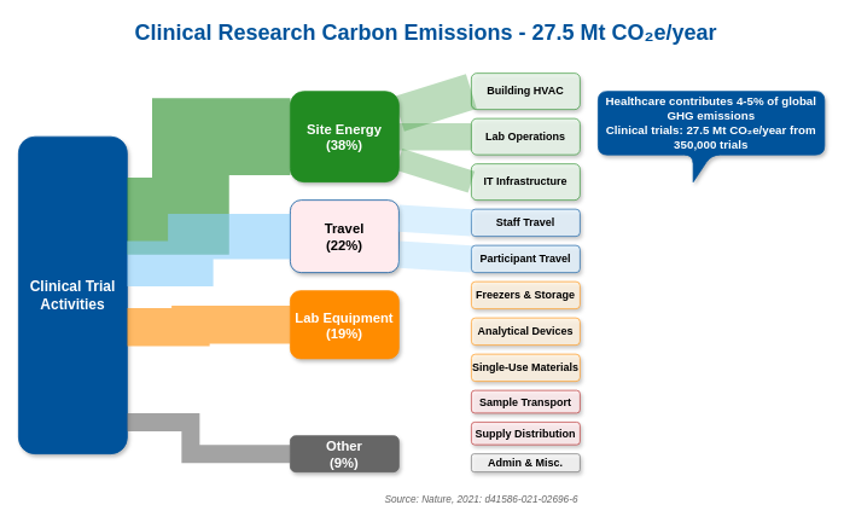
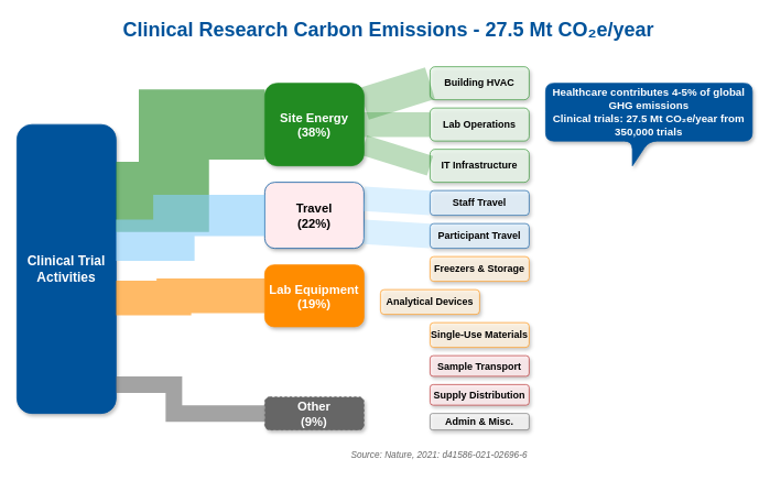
- <mxCell id="18" value="&lt;font style=&quot;font-size: 12px;&quot; face=&quot;Arial&quot;&gt;&lt;b&gt;Analytical Devices&lt;/b&gt;&lt;/font&gt;" style="rounded=1;whiteSpace=wrap;html=1;fillColor=#FFF3E0;strokeColor=#FF8C00;fontColor=#000000;opacity=80;shadow=1;" parent="1" vertex="1"><mxGeometry x="520" y="350" width="120" height="30" as="geometry" /></mxCell>
+ <mxCell id="18" value="&lt;font style=&quot;font-size: 12px;&quot; face=&quot;Arial&quot;&gt;&lt;b&gt;Analytical Devices&lt;/b&gt;&lt;/font&gt;" style="rounded=1;whiteSpace=wrap;html=1;fillColor=#FFF3E0;strokeColor=#FF8C00;fontColor=#000000;opacity=80;shadow=1;" parent="1" vertex="1"><mxGeometry x="460" y="350" width="120" height="30" as="geometry" /></mxCell>
- <mxCell id="7" value="&lt;font style=&quot;font-size: 15px;&quot; face=&quot;Arial&quot;&gt;&lt;b&gt;Other&lt;br&gt;(9%)&lt;/b&gt;&lt;/font&gt;" style="rounded=1;whiteSpace=wrap;html=1;fillColor=#666666;strokeColor=#666666;fontColor=#FFFFFF;shadow=1;" parent="1" vertex="1"><mxGeometry x="320" y="480" width="120" height="40" as="geometry" /></mxCell>
+ <mxCell id="7" value="&lt;font style=&quot;font-size: 15px;&quot; face=&quot;Arial&quot;&gt;&lt;b&gt;Other&lt;br&gt;(9%)&lt;/b&gt;&lt;/font&gt;" style="rounded=1;whiteSpace=wrap;html=1;fillColor=#666666;strokeColor=#666666;fontColor=#FFFFFF;shadow=1;dashed=1;" parent="1" vertex="1"><mxGeometry x="320" y="480" width="120" height="40" as="geometry" /></mxCell>
